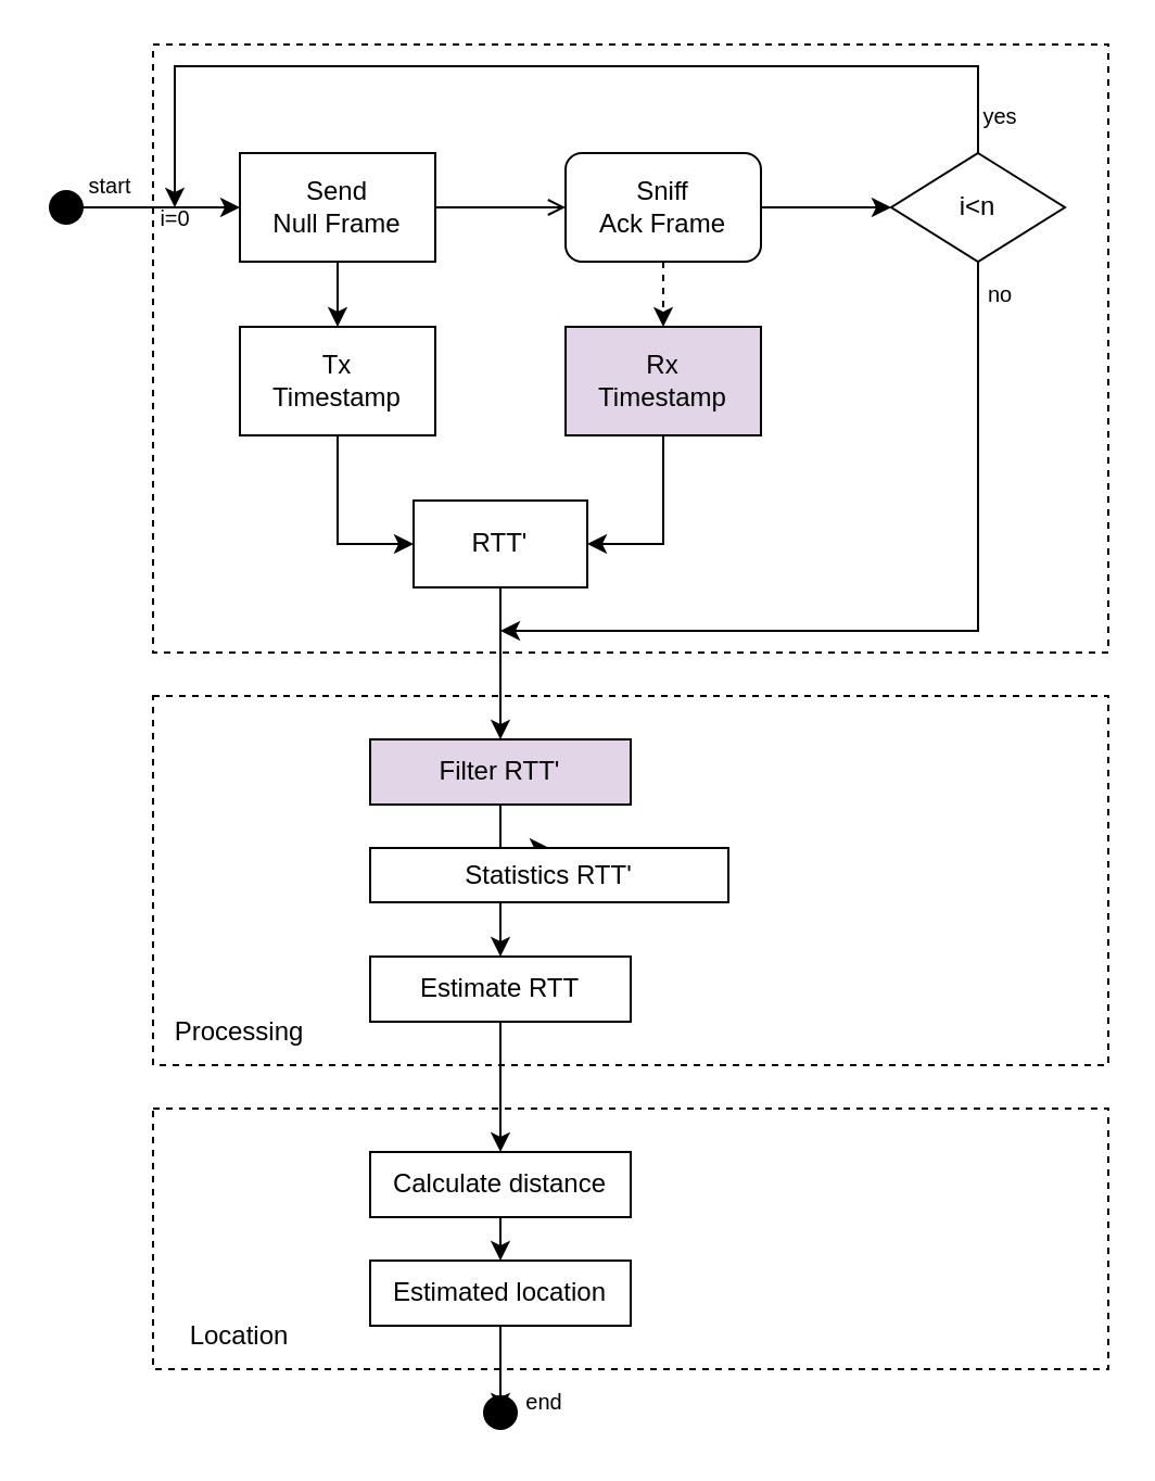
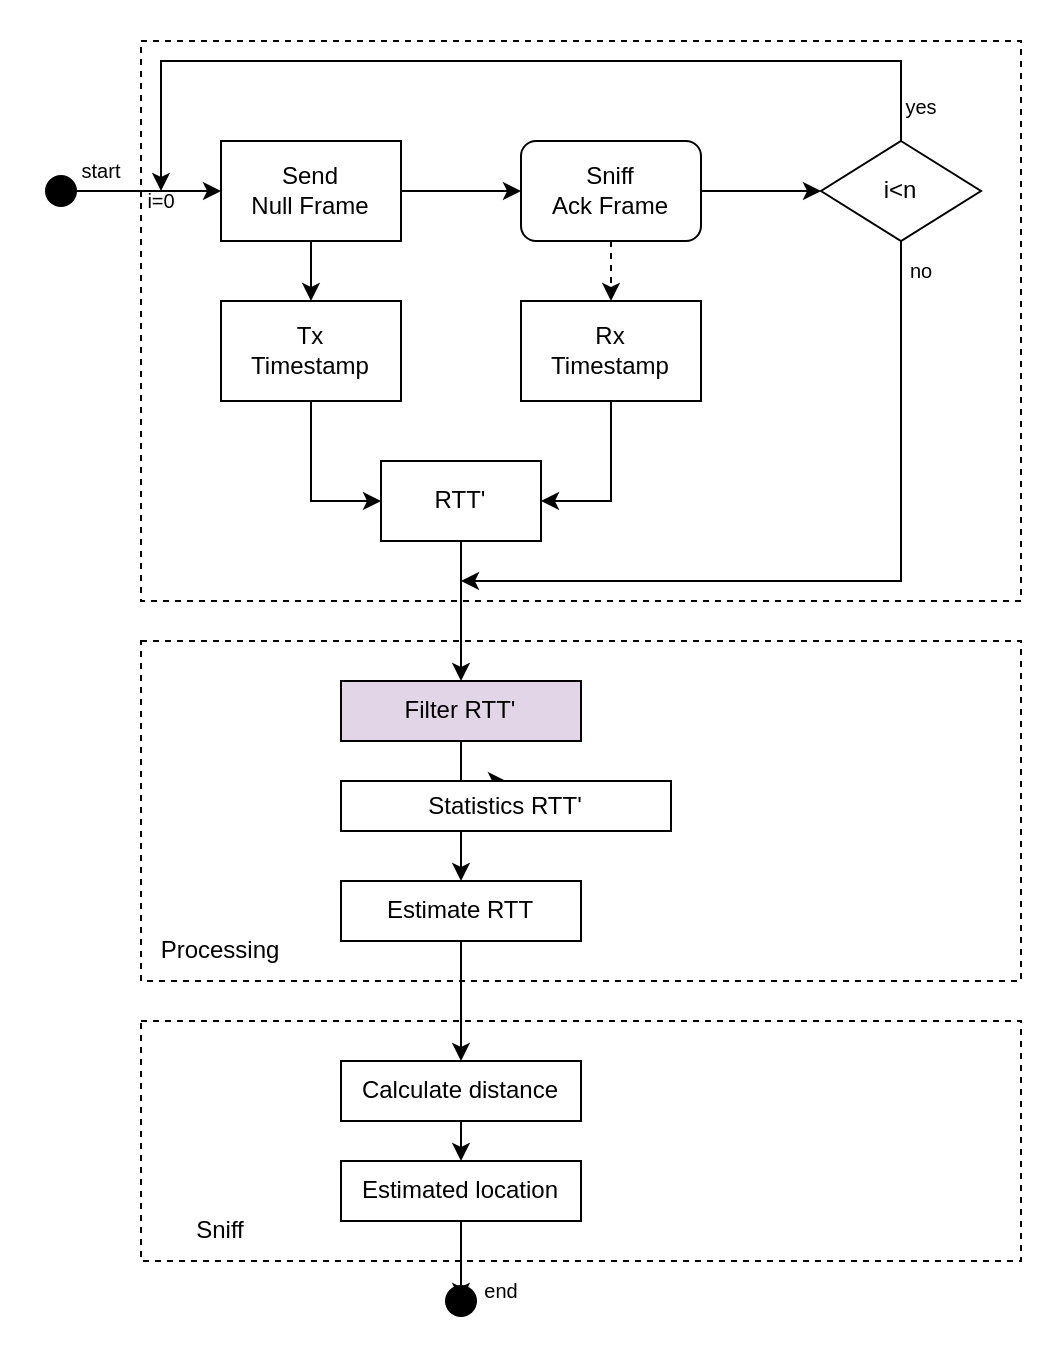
- <mxCell id="12" value="" style="endArrow=open;html=1;rounded=0;exitX=1;exitY=0.5;exitDx=0;exitDy=0;entryX=0;entryY=0.5;entryDx=0;entryDy=0;" edge="1" parent="1" source="5" target="6"><mxGeometry width="50" height="50" relative="1" as="geometry"><mxPoint x="175" y="140" as="sourcePoint" /><mxPoint x="175" y="170" as="targetPoint" /></mxGeometry></mxCell>
+ <mxCell id="12" value="" style="endArrow=classic;html=1;rounded=0;exitX=1;exitY=0.5;exitDx=0;exitDy=0;entryX=0;entryY=0.5;entryDx=0;entryDy=0;" edge="1" parent="1" source="5" target="6"><mxGeometry width="50" height="50" relative="1" as="geometry"><mxPoint x="175" y="140" as="sourcePoint" /><mxPoint x="175" y="170" as="targetPoint" /></mxGeometry></mxCell>
- <mxCell id="9" value="&lt;div&gt;R&lt;span style=&quot;background-color: initial;&quot;&gt;x&lt;/span&gt;&lt;/div&gt;&lt;div&gt;Timestamp&lt;/div&gt;" style="rounded=0;whiteSpace=wrap;html=1;fillColor=#e1d5e7;" vertex="1" parent="1"><mxGeometry x="260" y="150" width="90" height="50" as="geometry" /></mxCell>
+ <mxCell id="9" value="&lt;div&gt;R&lt;span style=&quot;background-color: initial;&quot;&gt;x&lt;/span&gt;&lt;/div&gt;&lt;div&gt;Timestamp&lt;/div&gt;" style="rounded=0;whiteSpace=wrap;html=1;" vertex="1" parent="1"><mxGeometry x="260" y="150" width="90" height="50" as="geometry" /></mxCell>
- <mxCell id="39" value="Location" style="text;html=1;align=center;verticalAlign=middle;whiteSpace=wrap;rounded=0;" vertex="1" parent="1"><mxGeometry x="70" y="600" width="80" height="30" as="geometry" /></mxCell>
+ <mxCell id="39" value="Sniff" style="text;html=1;align=center;verticalAlign=middle;whiteSpace=wrap;rounded=0;" vertex="1" parent="1"><mxGeometry x="70" y="600" width="80" height="30" as="geometry" /></mxCell>
